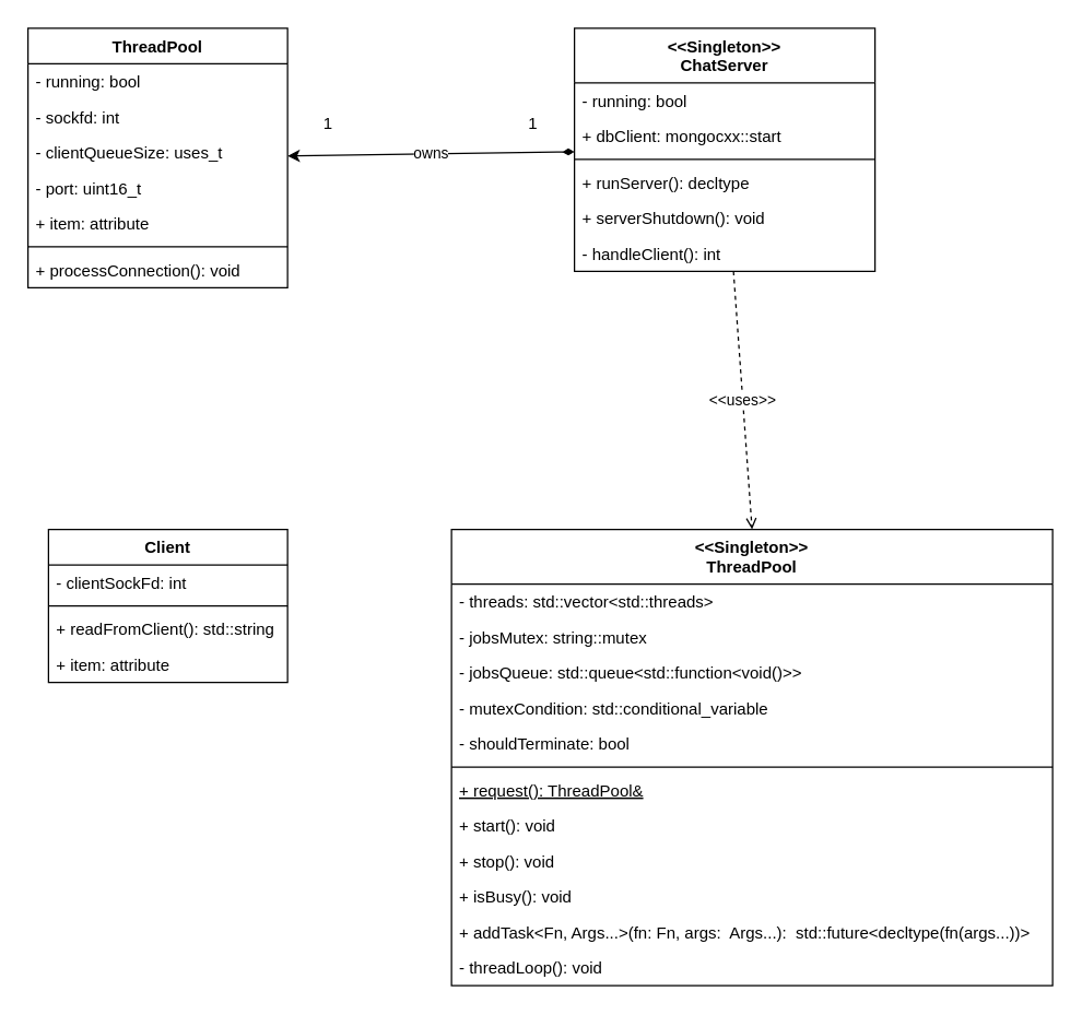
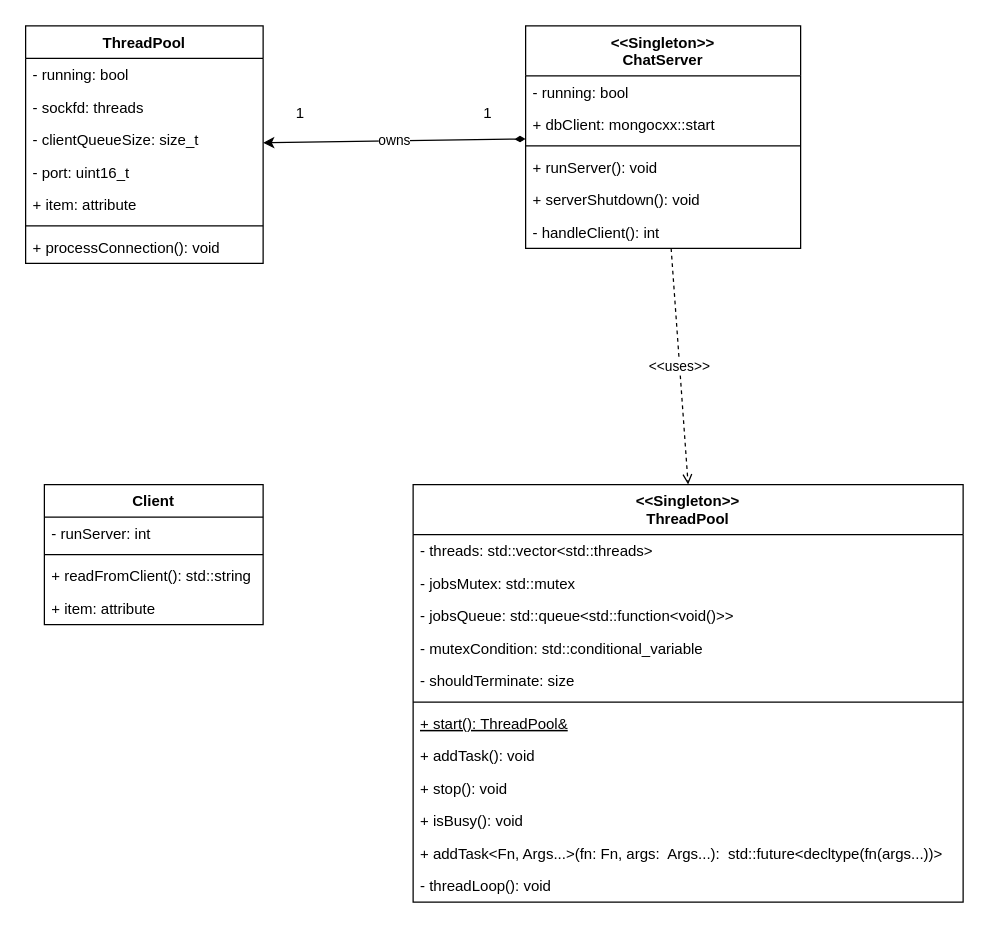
- <mxCell id="27" value="- sockfd: int" style="text;strokeColor=none;fillColor=none;align=left;verticalAlign=top;spacingLeft=4;spacingRight=4;overflow=hidden;rotatable=0;points=[[0,0.5],[1,0.5]];portConstraint=eastwest;" parent="25" vertex="1"><mxGeometry y="52" width="190" height="26" as="geometry" /></mxCell>
+ <mxCell id="27" value="- sockfd: threads" style="text;strokeColor=none;fillColor=none;align=left;verticalAlign=top;spacingLeft=4;spacingRight=4;overflow=hidden;rotatable=0;points=[[0,0.5],[1,0.5]];portConstraint=eastwest;" parent="25" vertex="1"><mxGeometry y="52" width="190" height="26" as="geometry" /></mxCell>
- <mxCell id="28" value="- clientQueueSize: uses_t" style="text;strokeColor=none;fillColor=none;align=left;verticalAlign=top;spacingLeft=4;spacingRight=4;overflow=hidden;rotatable=0;points=[[0,0.5],[1,0.5]];portConstraint=eastwest;" parent="25" vertex="1"><mxGeometry y="78" width="190" height="26" as="geometry" /></mxCell>
+ <mxCell id="28" value="- clientQueueSize: size_t" style="text;strokeColor=none;fillColor=none;align=left;verticalAlign=top;spacingLeft=4;spacingRight=4;overflow=hidden;rotatable=0;points=[[0,0.5],[1,0.5]];portConstraint=eastwest;" parent="25" vertex="1"><mxGeometry y="78" width="190" height="26" as="geometry" /></mxCell>
- <mxCell id="8" value="+ runServer(): decltype" style="text;strokeColor=none;fillColor=none;align=left;verticalAlign=top;spacingLeft=4;spacingRight=4;overflow=hidden;rotatable=0;points=[[0,0.5],[1,0.5]];portConstraint=eastwest;" parent="4" vertex="1"><mxGeometry y="100" width="220" height="26" as="geometry" /></mxCell>
+ <mxCell id="8" value="+ runServer(): void" style="text;strokeColor=none;fillColor=none;align=left;verticalAlign=top;spacingLeft=4;spacingRight=4;overflow=hidden;rotatable=0;points=[[0,0.5],[1,0.5]];portConstraint=eastwest;" parent="4" vertex="1"><mxGeometry y="100" width="220" height="26" as="geometry" /></mxCell>
- <mxCell id="36" value="- clientSockFd: int" style="text;strokeColor=none;fillColor=none;align=left;verticalAlign=top;spacingLeft=4;spacingRight=4;overflow=hidden;rotatable=0;points=[[0,0.5],[1,0.5]];portConstraint=eastwest;" vertex="1" parent="35"><mxGeometry y="26" width="175" height="26" as="geometry" /></mxCell>
+ <mxCell id="36" value="- runServer: int" style="text;strokeColor=none;fillColor=none;align=left;verticalAlign=top;spacingLeft=4;spacingRight=4;overflow=hidden;rotatable=0;points=[[0,0.5],[1,0.5]];portConstraint=eastwest;" vertex="1" parent="35"><mxGeometry y="26" width="175" height="26" as="geometry" /></mxCell>
- <mxCell id="13" value="- jobsMutex: string::mutex" style="text;strokeColor=none;fillColor=none;align=left;verticalAlign=top;spacingLeft=4;spacingRight=4;overflow=hidden;rotatable=0;points=[[0,0.5],[1,0.5]];portConstraint=eastwest;" parent="11" vertex="1"><mxGeometry y="66" width="440" height="26" as="geometry" /></mxCell>
+ <mxCell id="13" value="- jobsMutex: std::mutex" style="text;strokeColor=none;fillColor=none;align=left;verticalAlign=top;spacingLeft=4;spacingRight=4;overflow=hidden;rotatable=0;points=[[0,0.5],[1,0.5]];portConstraint=eastwest;" parent="11" vertex="1"><mxGeometry y="66" width="440" height="26" as="geometry" /></mxCell>
- <mxCell id="16" value="- shouldTerminate: bool" style="text;strokeColor=none;fillColor=none;align=left;verticalAlign=top;spacingLeft=4;spacingRight=4;overflow=hidden;rotatable=0;points=[[0,0.5],[1,0.5]];portConstraint=eastwest;" parent="11" vertex="1"><mxGeometry y="144" width="440" height="26" as="geometry" /></mxCell>
+ <mxCell id="16" value="- shouldTerminate: size" style="text;strokeColor=none;fillColor=none;align=left;verticalAlign=top;spacingLeft=4;spacingRight=4;overflow=hidden;rotatable=0;points=[[0,0.5],[1,0.5]];portConstraint=eastwest;" parent="11" vertex="1"><mxGeometry y="144" width="440" height="26" as="geometry" /></mxCell>
- <mxCell id="18" value="+ request(): ThreadPool&amp;" style="text;strokeColor=none;fillColor=none;align=left;verticalAlign=top;spacingLeft=4;spacingRight=4;overflow=hidden;rotatable=0;points=[[0,0.5],[1,0.5]];portConstraint=eastwest;fontStyle=4" parent="11" vertex="1"><mxGeometry y="178" width="440" height="26" as="geometry" /></mxCell>
+ <mxCell id="18" value="+ start(): ThreadPool&amp;" style="text;strokeColor=none;fillColor=none;align=left;verticalAlign=top;spacingLeft=4;spacingRight=4;overflow=hidden;rotatable=0;points=[[0,0.5],[1,0.5]];portConstraint=eastwest;fontStyle=4" parent="11" vertex="1"><mxGeometry y="178" width="440" height="26" as="geometry" /></mxCell>
- <mxCell id="19" value="+ start(): void" style="text;strokeColor=none;fillColor=none;align=left;verticalAlign=top;spacingLeft=4;spacingRight=4;overflow=hidden;rotatable=0;points=[[0,0.5],[1,0.5]];portConstraint=eastwest;" parent="11" vertex="1"><mxGeometry y="204" width="440" height="26" as="geometry" /></mxCell>
+ <mxCell id="19" value="+ addTask(): void" style="text;strokeColor=none;fillColor=none;align=left;verticalAlign=top;spacingLeft=4;spacingRight=4;overflow=hidden;rotatable=0;points=[[0,0.5],[1,0.5]];portConstraint=eastwest;" parent="11" vertex="1"><mxGeometry y="204" width="440" height="26" as="geometry" /></mxCell>
